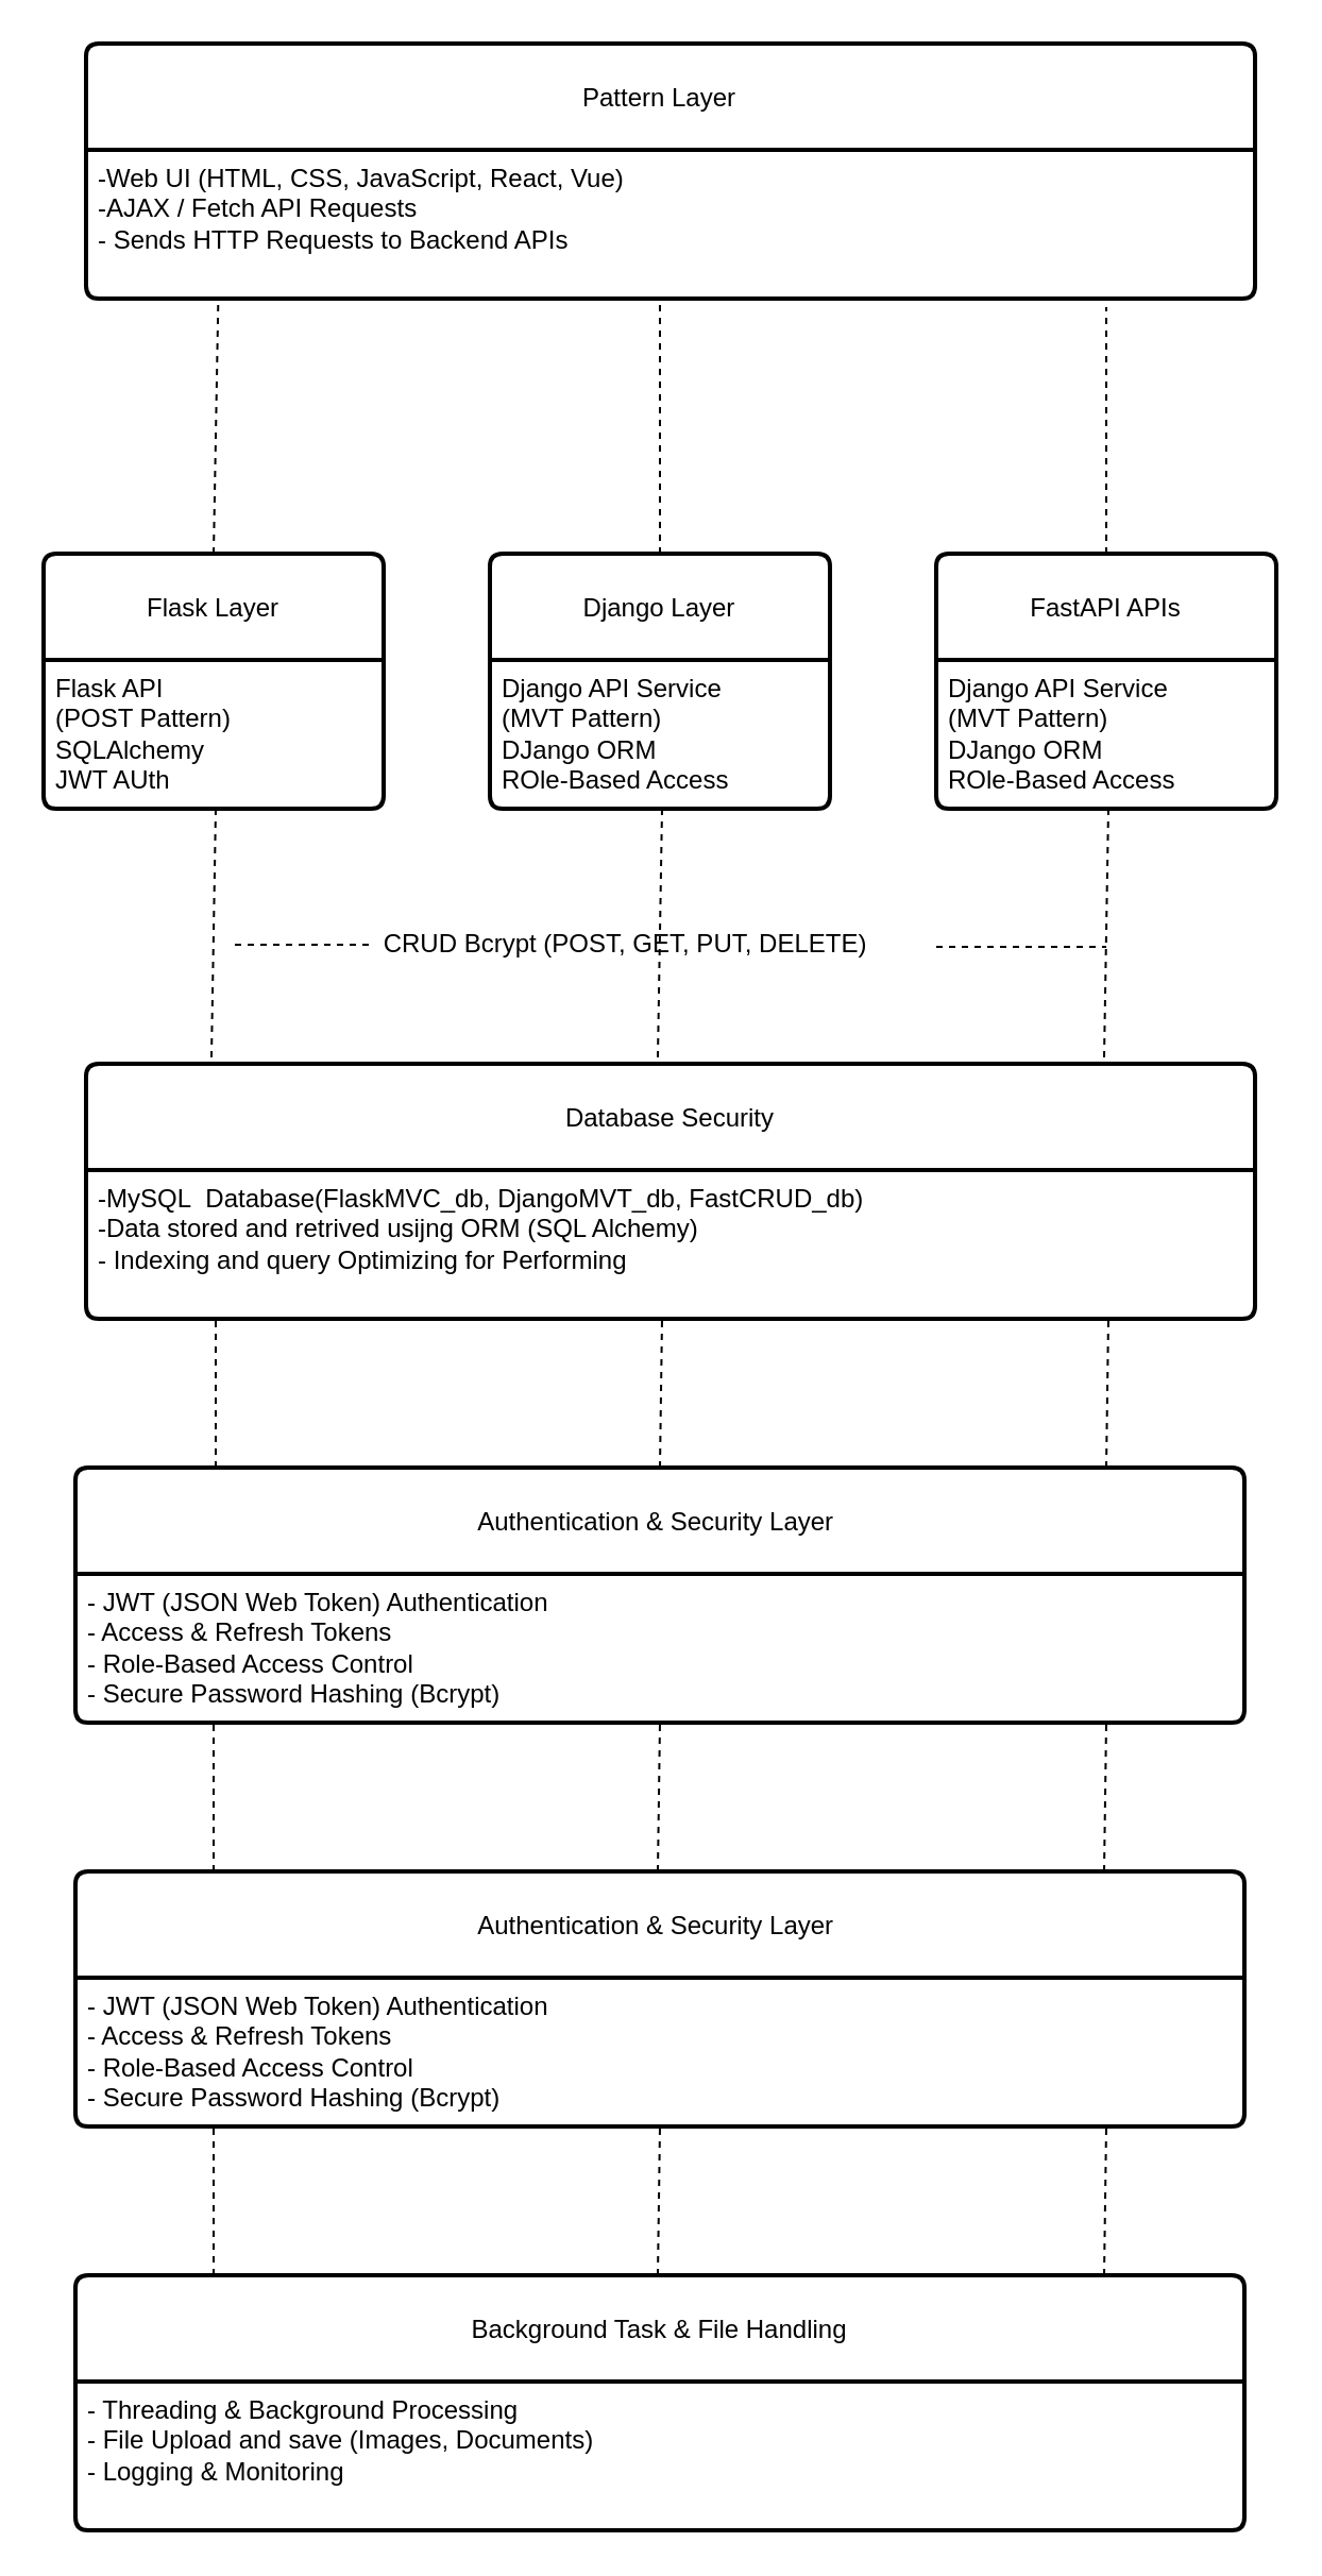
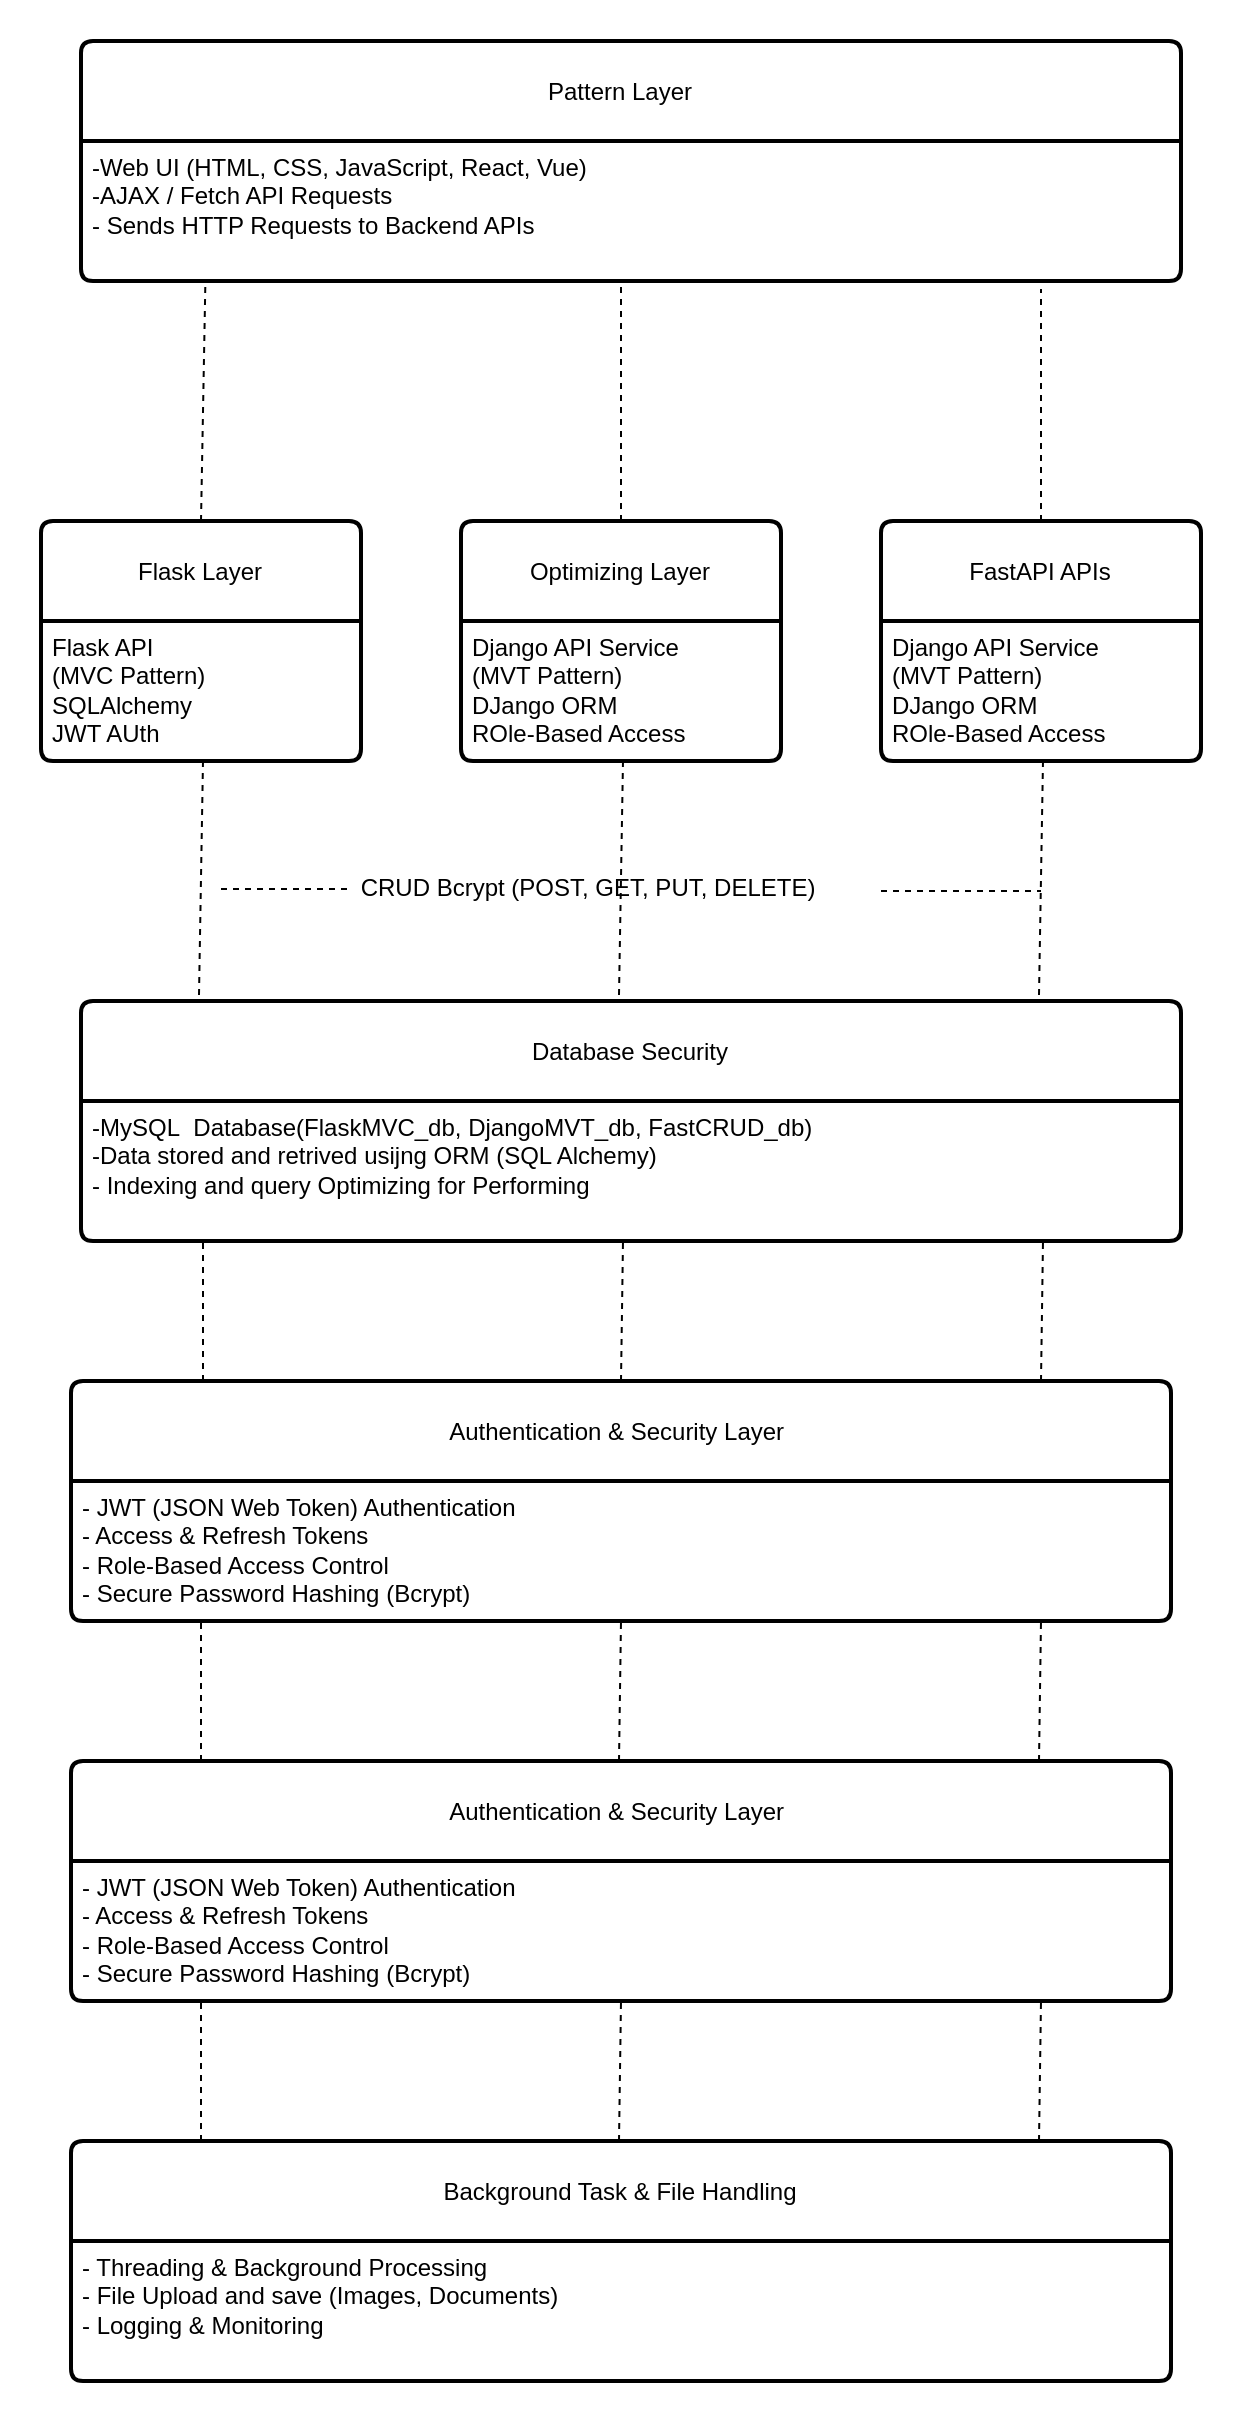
- <mxCell id="4" value="&lt;span style=&quot;font-size: 12px; text-align: left;&quot;&gt;Django Layer&lt;/span&gt;" style="swimlane;childLayout=stackLayout;horizontal=1;startSize=50;horizontalStack=0;rounded=1;fontSize=14;fontStyle=0;strokeWidth=2;resizeParent=0;resizeLast=1;shadow=0;dashed=0;align=center;arcSize=4;whiteSpace=wrap;html=1;" vertex="1" parent="1"><mxGeometry x="230" y="260" width="160" height="120" as="geometry" /></mxCell>
+ <mxCell id="4" value="&lt;span style=&quot;font-size: 12px; text-align: left;&quot;&gt;Optimizing Layer&lt;/span&gt;" style="swimlane;childLayout=stackLayout;horizontal=1;startSize=50;horizontalStack=0;rounded=1;fontSize=14;fontStyle=0;strokeWidth=2;resizeParent=0;resizeLast=1;shadow=0;dashed=0;align=center;arcSize=4;whiteSpace=wrap;html=1;" vertex="1" parent="1"><mxGeometry x="230" y="260" width="160" height="120" as="geometry" /></mxCell>
- <mxCell id="7" value="Flask API&lt;div&gt;(POST Pattern)&lt;/div&gt;&lt;div&gt;SQLAlchemy&lt;/div&gt;&lt;div&gt;JWT AUth&lt;/div&gt;" style="align=left;strokeColor=none;fillColor=none;spacingLeft=4;spacingRight=4;fontSize=12;verticalAlign=top;resizable=0;rotatable=0;part=1;html=1;whiteSpace=wrap;" vertex="1" parent="6"><mxGeometry y="50" width="160" height="70" as="geometry" /></mxCell>
+ <mxCell id="7" value="Flask API&lt;div&gt;(MVC Pattern)&lt;/div&gt;&lt;div&gt;SQLAlchemy&lt;/div&gt;&lt;div&gt;JWT AUth&lt;/div&gt;" style="align=left;strokeColor=none;fillColor=none;spacingLeft=4;spacingRight=4;fontSize=12;verticalAlign=top;resizable=0;rotatable=0;part=1;html=1;whiteSpace=wrap;" vertex="1" parent="6"><mxGeometry y="50" width="160" height="70" as="geometry" /></mxCell>
